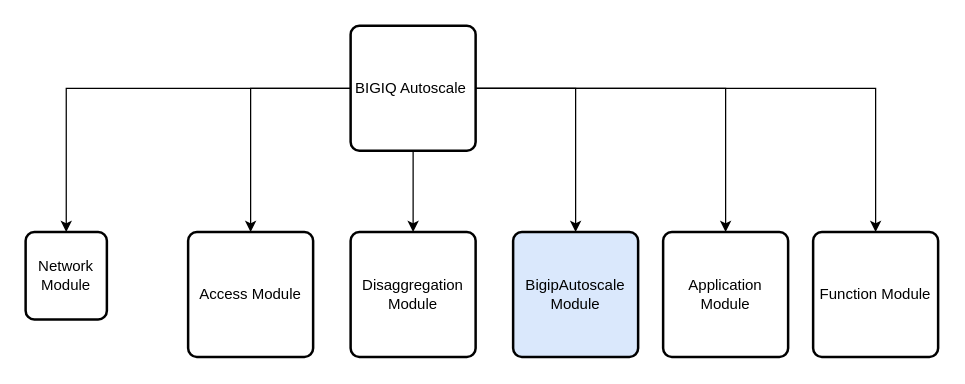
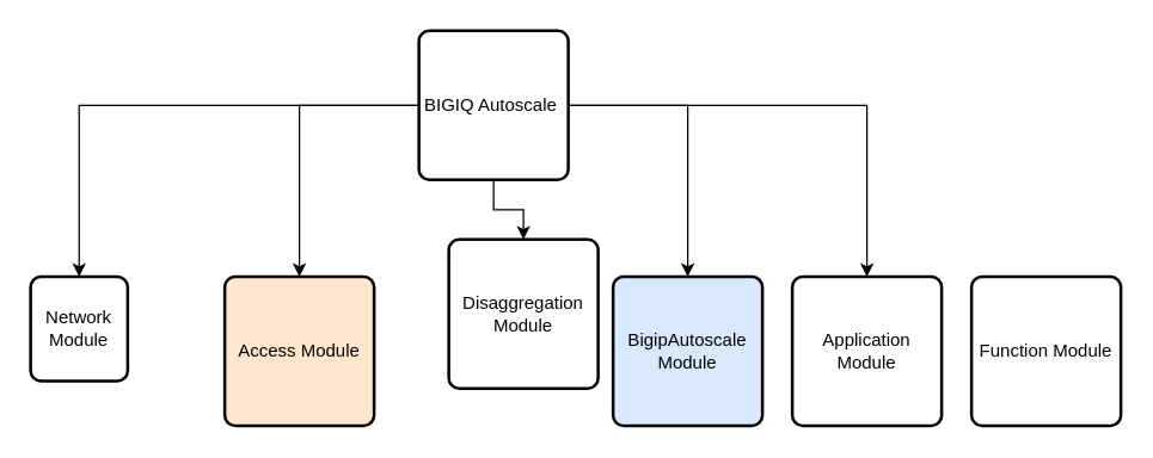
- <mxCell id="7" style="edgeStyle=orthogonalEdgeStyle;rounded=0;orthogonalLoop=1;jettySize=auto;html=1;exitX=1;exitY=0.5;exitDx=0;exitDy=0;" edge="1" parent="1" source="8" target="14"><mxGeometry relative="1" as="geometry" /></mxCell>
- <mxCell id="10" value="Access Module" style="rounded=1;whiteSpace=wrap;html=1;absoluteArcSize=1;arcSize=14;strokeWidth=2;" vertex="1" parent="1"><mxGeometry x="150" y="185" width="100" height="100" as="geometry" /></mxCell>
+ <mxCell id="10" value="Access Module" style="rounded=1;whiteSpace=wrap;html=1;absoluteArcSize=1;arcSize=14;strokeWidth=2;fillColor=#ffe6cc;" vertex="1" parent="1"><mxGeometry x="150" y="185" width="100" height="100" as="geometry" /></mxCell>
- <mxCell id="11" value="Disaggregation Module" style="rounded=1;whiteSpace=wrap;html=1;absoluteArcSize=1;arcSize=14;strokeWidth=2;" vertex="1" parent="1"><mxGeometry x="280" y="185" width="100" height="100" as="geometry" /></mxCell>
+ <mxCell id="11" value="Disaggregation Module" style="rounded=1;whiteSpace=wrap;html=1;absoluteArcSize=1;arcSize=14;strokeWidth=2;" vertex="1" parent="1"><mxGeometry x="300" y="160" width="100" height="100" as="geometry" /></mxCell>
